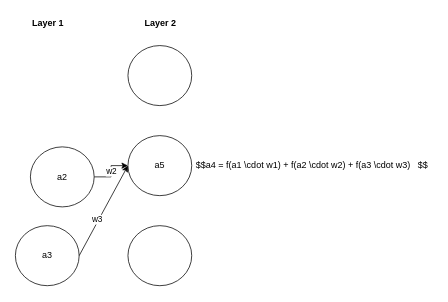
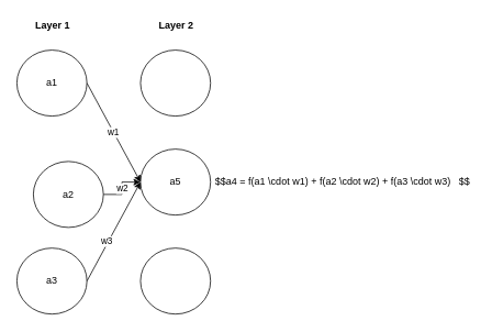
+ <mxCell id="4" value="a1" style="ellipse;whiteSpace=wrap;html=1;" vertex="1" parent="1"><mxGeometry x="20" y="60" width="85" height="80" as="geometry" /></mxCell>
+ <mxCell id="11" value="w1" style="endArrow=classic;html=1;rounded=0;exitX=1;exitY=0.5;exitDx=0;exitDy=0;entryX=0;entryY=0.5;entryDx=0;entryDy=0;" edge="1" parent="1" source="4" target="7"><mxGeometry width="50" height="50" relative="1" as="geometry"><mxPoint x="117.5" y="80" as="sourcePoint" /><mxPoint x="182.5" y="-40" as="targetPoint" /></mxGeometry></mxCell>
